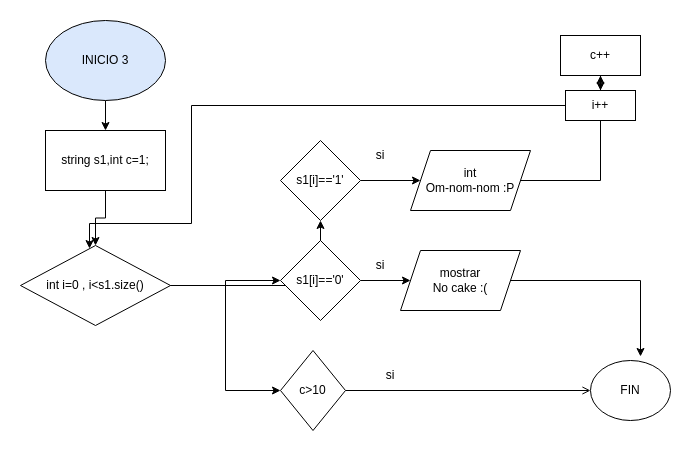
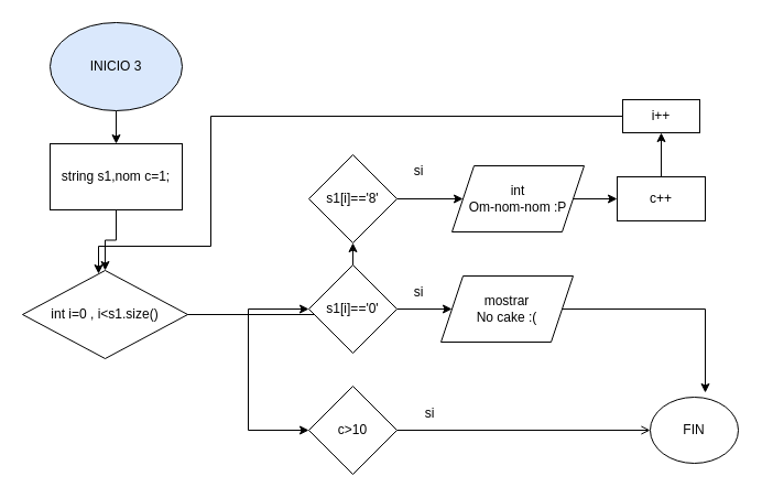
- <mxCell id="21" value="c++" style="whiteSpace=wrap;html=1;" vertex="1" parent="1"><mxGeometry x="560" y="35" width="80" height="40" as="geometry" /></mxCell>
+ <mxCell id="21" value="c++" style="whiteSpace=wrap;html=1;" vertex="1" parent="1"><mxGeometry x="560" y="160" width="80" height="40" as="geometry" /></mxCell>
- <mxCell id="5" value="string s1,int c=1;" style="whiteSpace=wrap;html=1;" vertex="1" parent="1"><mxGeometry x="45" y="130" width="120" height="60" as="geometry" /></mxCell>
+ <mxCell id="5" value="string s1,nom c=1;" style="whiteSpace=wrap;html=1;" vertex="1" parent="1"><mxGeometry x="45" y="130" width="120" height="60" as="geometry" /></mxCell>
- <mxCell id="11" value="s1[i]=='1'" style="rhombus;whiteSpace=wrap;html=1;" vertex="1" parent="1"><mxGeometry x="280" y="140" width="80" height="80" as="geometry" /></mxCell>
+ <mxCell id="11" value="s1[i]=='8'" style="rhombus;whiteSpace=wrap;html=1;" vertex="1" parent="1"><mxGeometry x="280" y="140" width="80" height="80" as="geometry" /></mxCell>
- <mxCell id="15" value="c&amp;gt;10" style="rhombus;whiteSpace=wrap;html=1;" vertex="1" parent="1"><mxGeometry x="280" y="350" width="65" height="80" as="geometry" /></mxCell>
+ <mxCell id="15" value="c&amp;gt;10" style="rhombus;whiteSpace=wrap;html=1;" vertex="1" parent="1"><mxGeometry x="280" y="350" width="80" height="80" as="geometry" /></mxCell>
